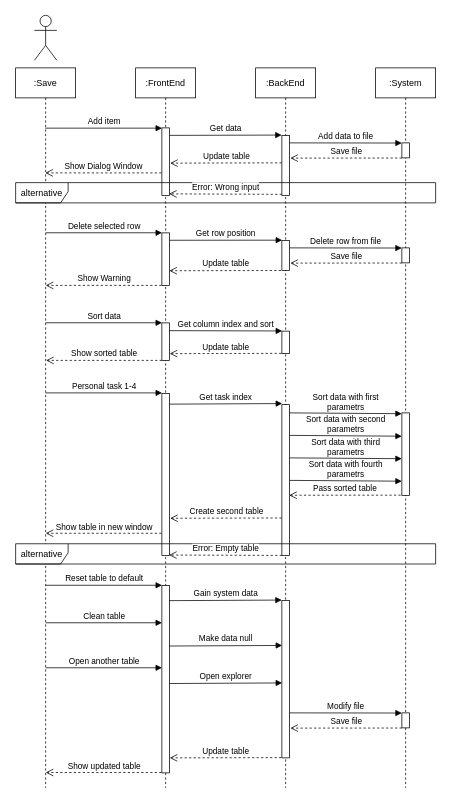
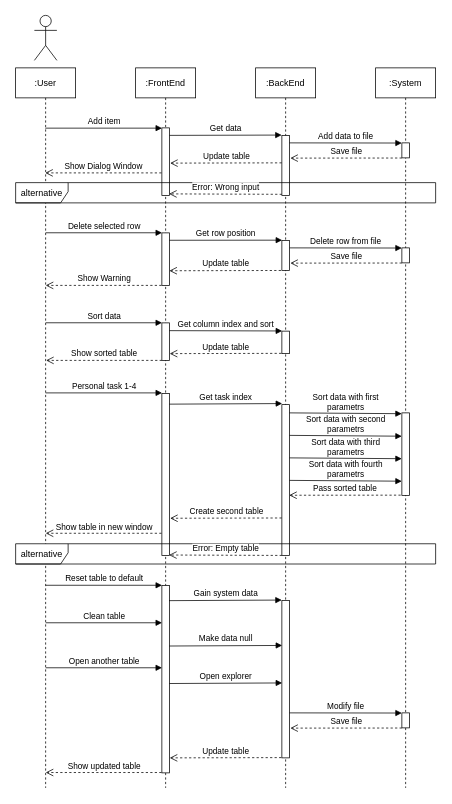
- <mxCell id="2" value=":Save" style="shape=umlLifeline;perimeter=lifelinePerimeter;whiteSpace=wrap;html=1;container=1;collapsible=0;recursiveResize=0;outlineConnect=0;" vertex="1" parent="1"><mxGeometry x="20" y="90" width="80" height="960" as="geometry" /></mxCell>
+ <mxCell id="2" value=":User" style="shape=umlLifeline;perimeter=lifelinePerimeter;whiteSpace=wrap;html=1;container=1;collapsible=0;recursiveResize=0;outlineConnect=0;" vertex="1" parent="1"><mxGeometry x="20" y="90" width="80" height="960" as="geometry" /></mxCell>
